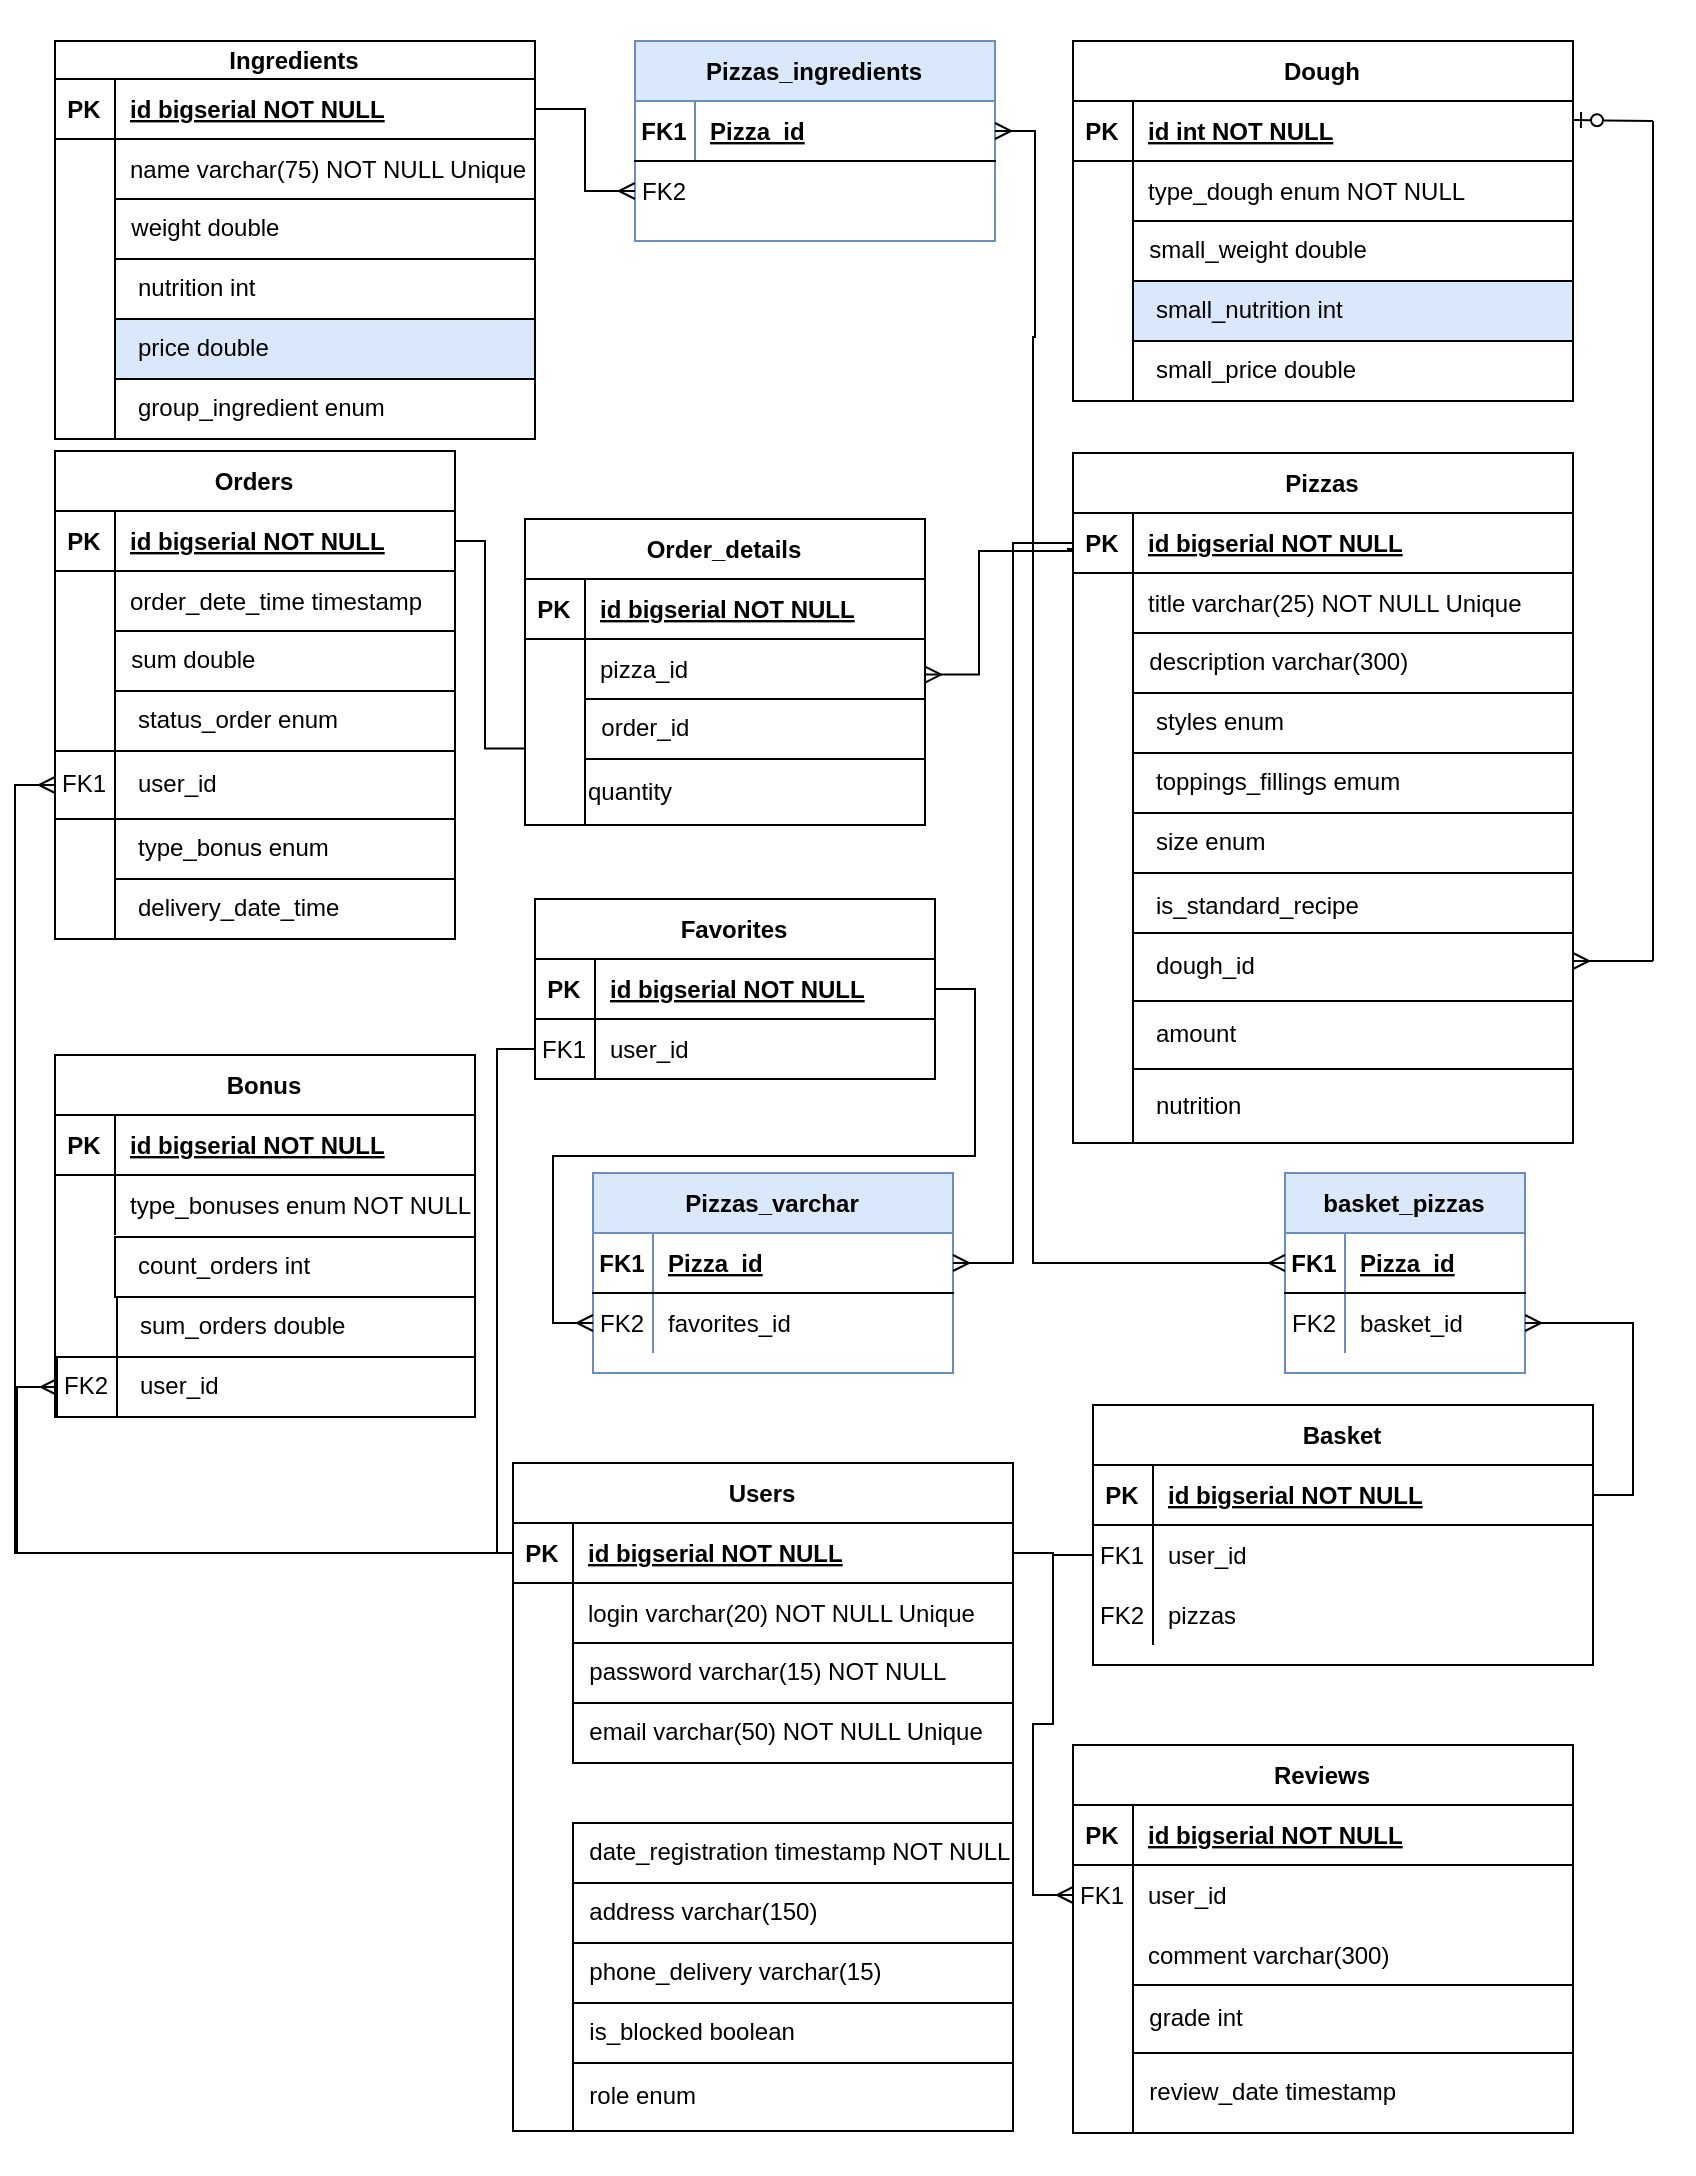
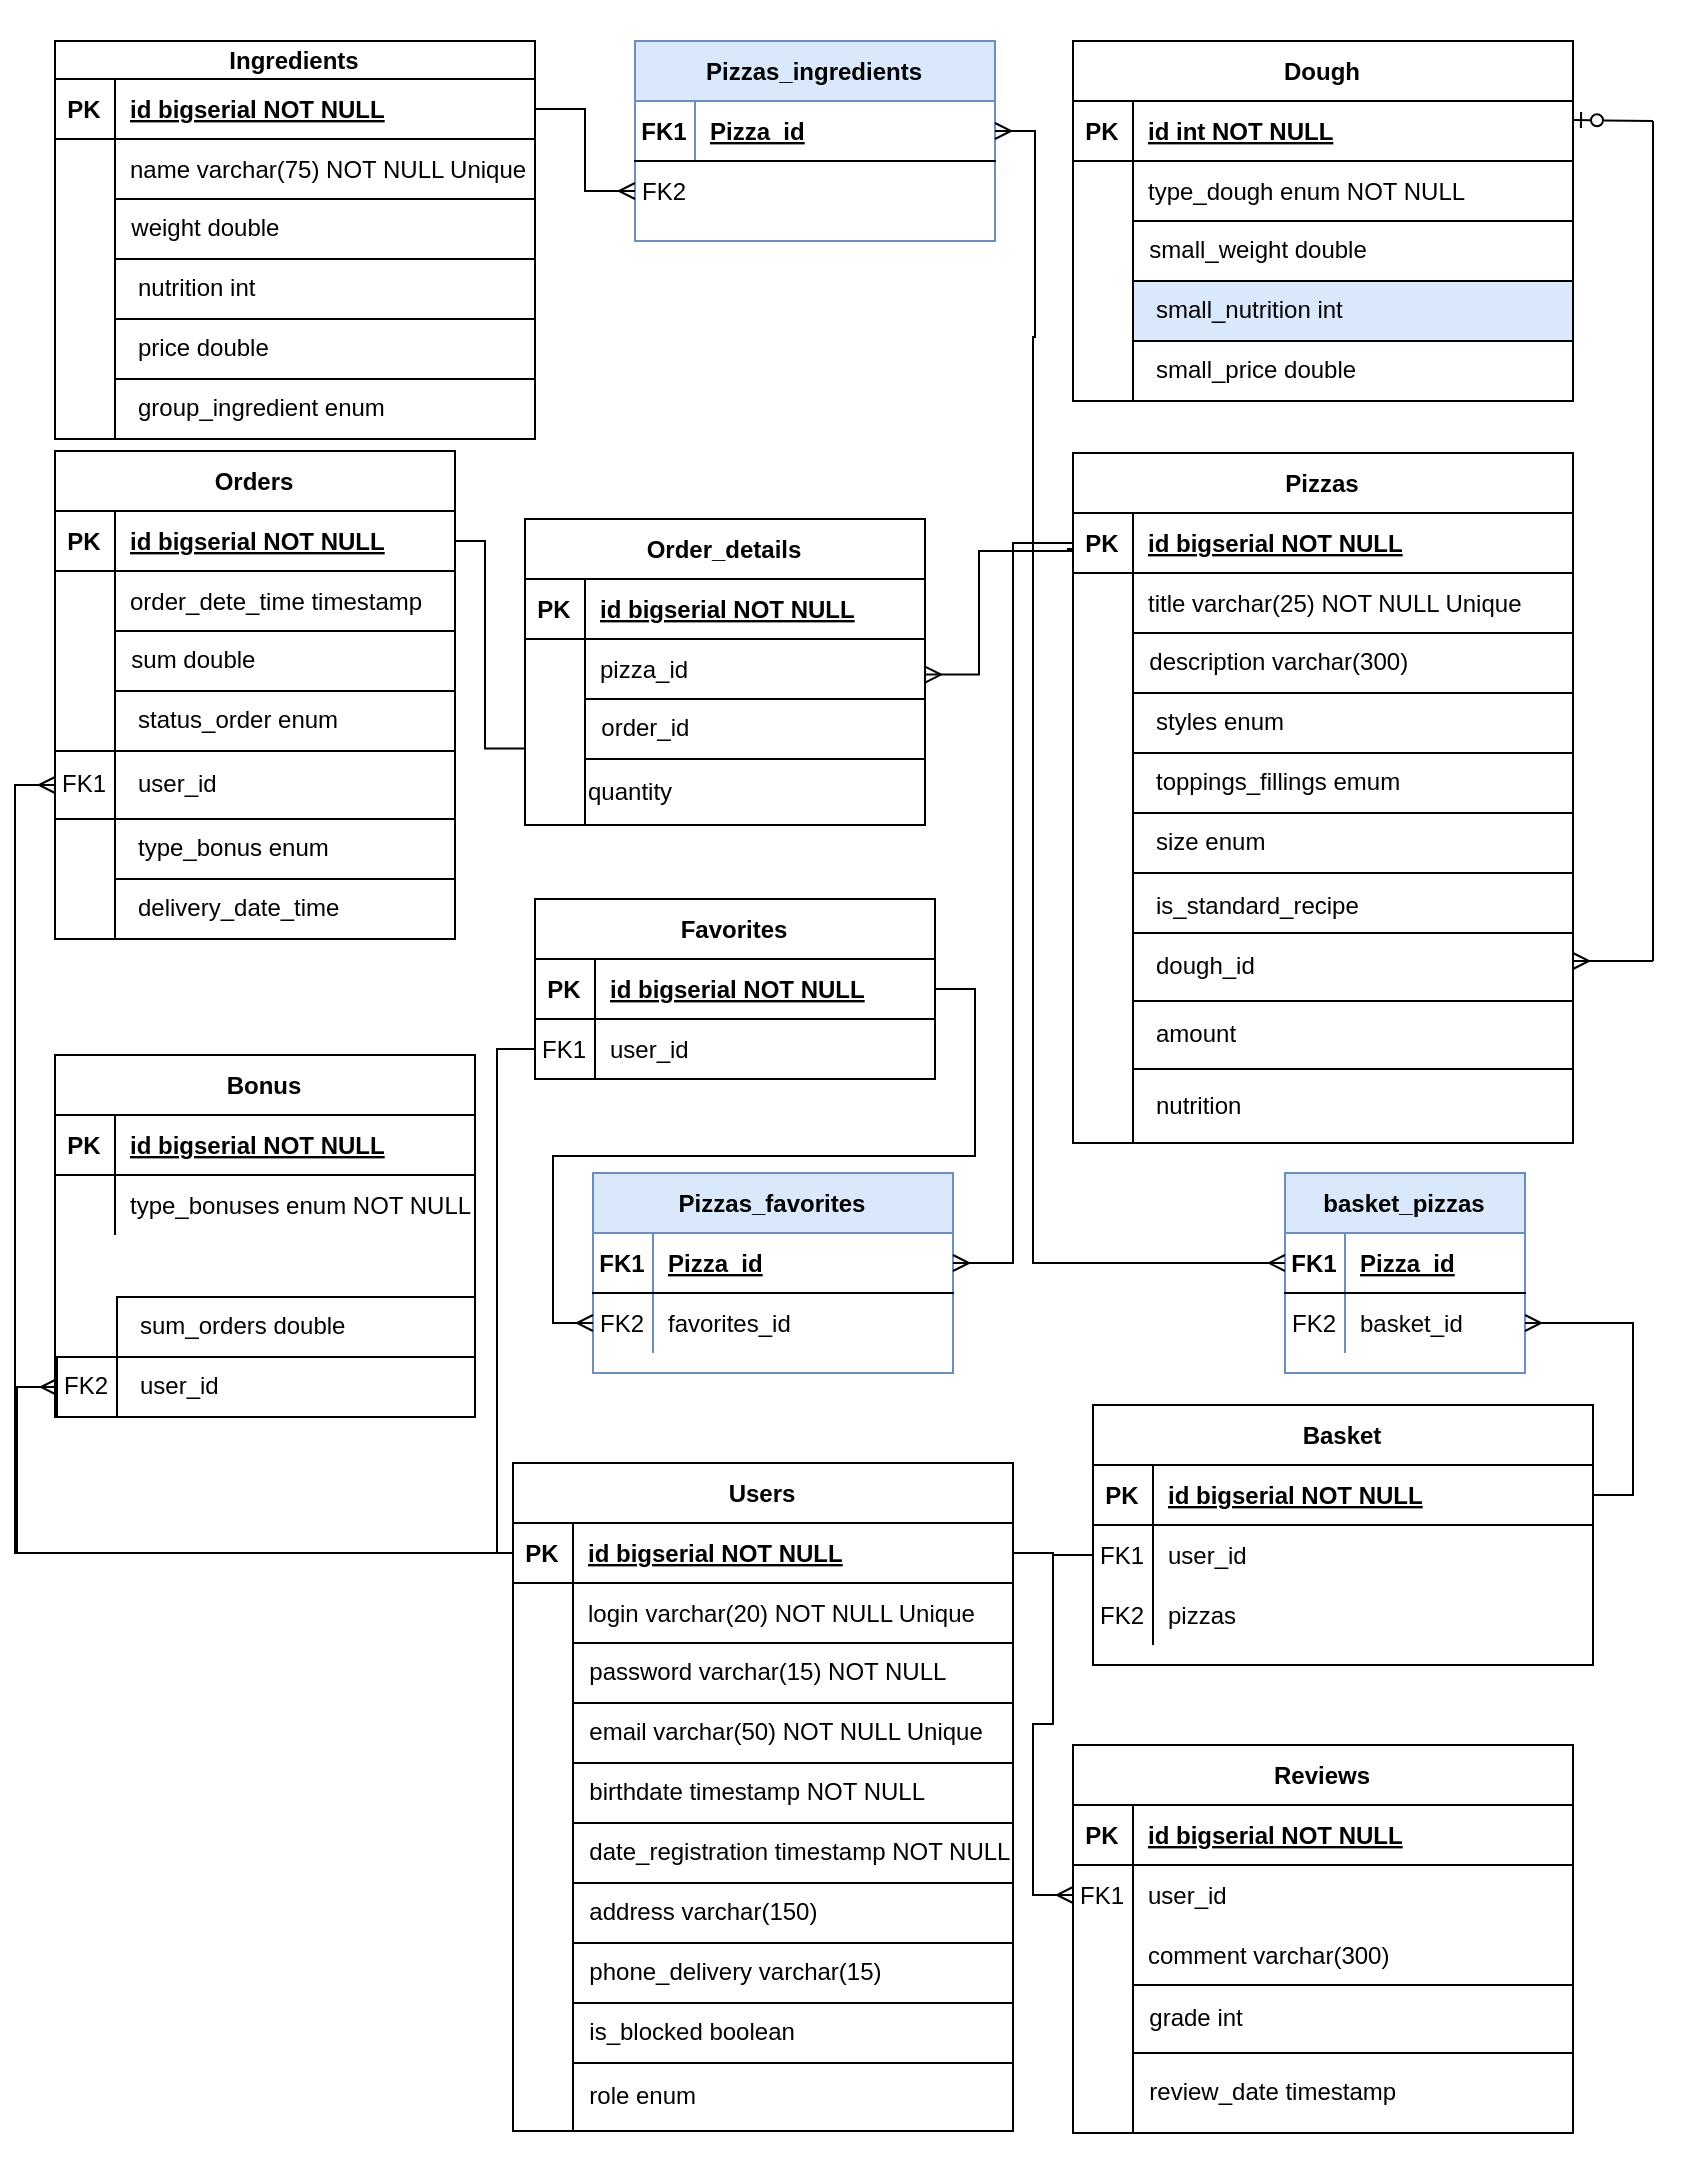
- <mxCell id="67" value="&amp;nbsp; &amp;nbsp;price double" style="rounded=0;whiteSpace=wrap;html=1;align=left;fillColor=#dae8fc;" parent="1" vertex="1"><mxGeometry x="50" y="159" width="210" height="30" as="geometry" /></mxCell>
+ <mxCell id="67" value="&amp;nbsp; &amp;nbsp;price double" style="rounded=0;whiteSpace=wrap;html=1;align=left;" parent="1" vertex="1"><mxGeometry x="50" y="159" width="210" height="30" as="geometry" /></mxCell>
- <mxCell id="133" value="Pizzas_varchar" style="shape=table;startSize=30;container=1;collapsible=1;childLayout=tableLayout;fixedRows=1;rowLines=0;fontStyle=1;align=center;resizeLast=1;fillColor=#dae8fc;strokeColor=#6c8ebf;" parent="1" vertex="1"><mxGeometry x="289" y="586" width="180" height="100" as="geometry" /></mxCell>
+ <mxCell id="133" value="Pizzas_favorites" style="shape=table;startSize=30;container=1;collapsible=1;childLayout=tableLayout;fixedRows=1;rowLines=0;fontStyle=1;align=center;resizeLast=1;fillColor=#dae8fc;strokeColor=#6c8ebf;" parent="1" vertex="1"><mxGeometry x="289" y="586" width="180" height="100" as="geometry" /></mxCell>
- <mxCell id="96" value="&amp;nbsp; &amp;nbsp;count_orders int" style="rounded=0;whiteSpace=wrap;html=1;align=left;" parent="1" vertex="1"><mxGeometry x="50" y="618" width="180" height="30" as="geometry" /></mxCell>
+ <mxCell id="31" value="&amp;nbsp; birthdate timestamp NOT NULL" style="rounded=0;whiteSpace=wrap;html=1;align=left;" parent="1" vertex="1"><mxGeometry x="279" y="881" width="220" height="30" as="geometry" /></mxCell>
